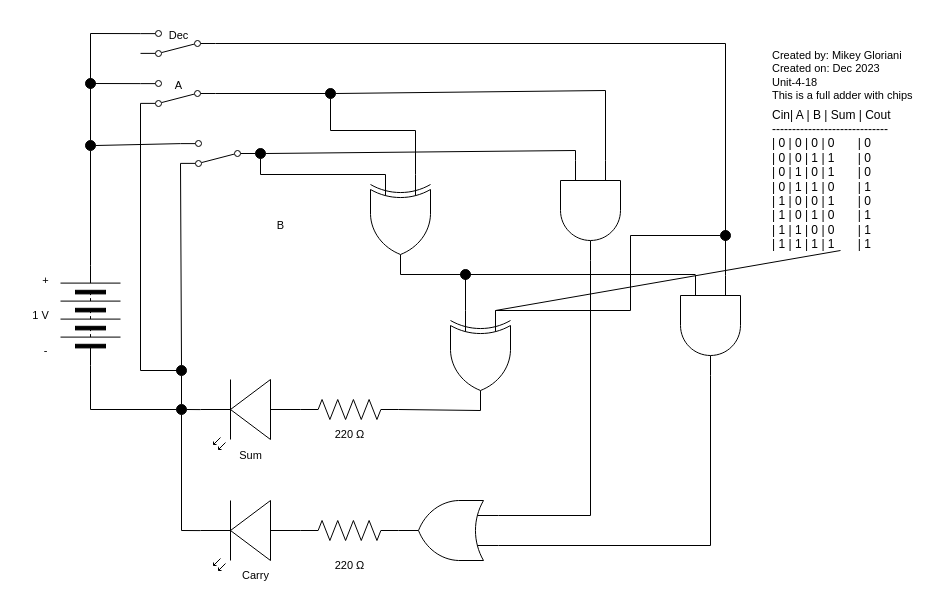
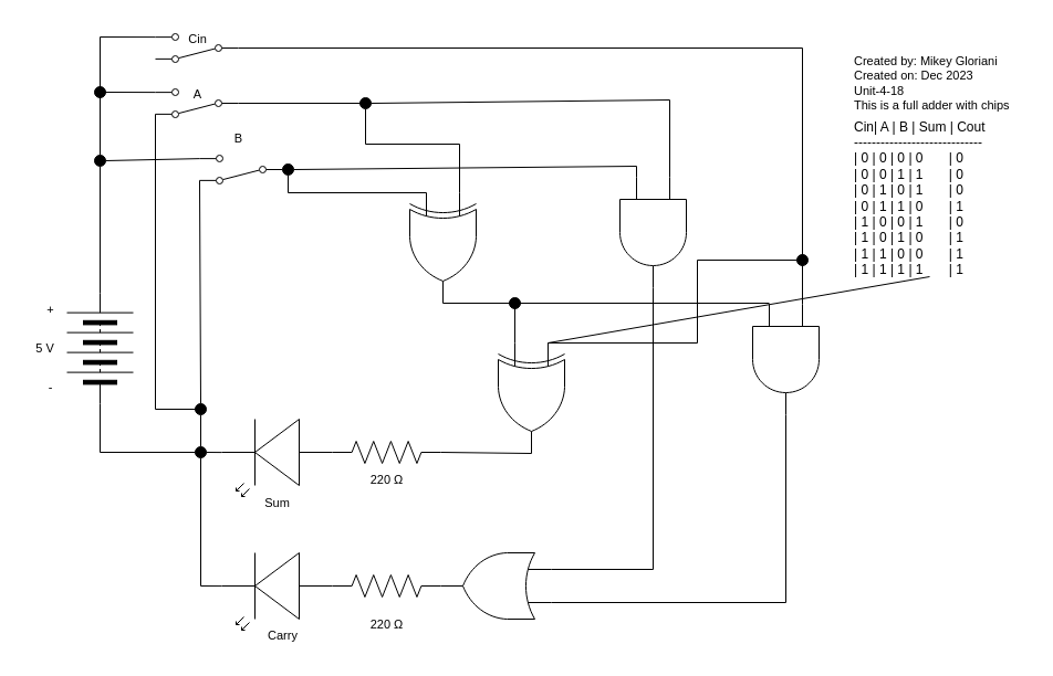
- <mxCell id="54" value="Dec" style="text;html=1;align=center;verticalAlign=middle;resizable=0;points=[];autosize=1;strokeColor=none;fillColor=none;fontSize=11;fontFamily=Helvetica;fontColor=default;" parent="1" vertex="1"><mxGeometry x="157.5" y="20" width="40" height="30" as="geometry" /></mxCell>
+ <mxCell id="54" value="Cin" style="text;html=1;align=center;verticalAlign=middle;resizable=0;points=[];autosize=1;strokeColor=none;fillColor=none;fontSize=11;fontFamily=Helvetica;fontColor=default;" parent="1" vertex="1"><mxGeometry x="157.5" y="20" width="40" height="30" as="geometry" /></mxCell>
- <mxCell id="11" value="B" style="text;html=1;align=center;verticalAlign=middle;resizable=0;points=[];autosize=1;strokeColor=none;fillColor=none;fontSize=11;fontFamily=Helvetica;fontColor=default;" parent="1" vertex="1"><mxGeometry x="265" y="210" width="30" height="30" as="geometry" /></mxCell>
+ <mxCell id="11" value="B" style="text;html=1;align=center;verticalAlign=middle;resizable=0;points=[];autosize=1;strokeColor=none;fillColor=none;fontSize=11;fontFamily=Helvetica;fontColor=default;" parent="1" vertex="1"><mxGeometry x="200" y="110" width="30" height="30" as="geometry" /></mxCell>
- <mxCell id="6" value="1 V" style="text;html=1;align=center;verticalAlign=middle;resizable=0;points=[];autosize=1;strokeColor=none;fillColor=none;fontSize=11;fontFamily=Helvetica;fontColor=default;" parent="1" vertex="1"><mxGeometry x="20" y="300" width="40" height="30" as="geometry" /></mxCell>
+ <mxCell id="6" value="5 V" style="text;html=1;align=center;verticalAlign=middle;resizable=0;points=[];autosize=1;strokeColor=none;fillColor=none;fontSize=11;fontFamily=Helvetica;fontColor=default;" parent="1" vertex="1"><mxGeometry x="20" y="300" width="40" height="30" as="geometry" /></mxCell>
